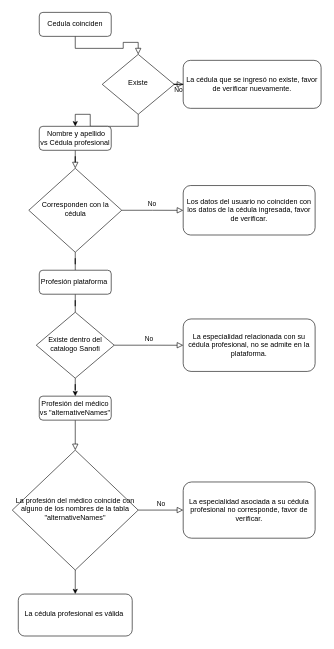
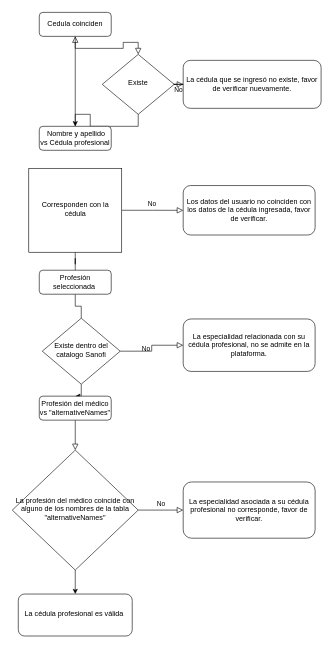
- <mxCell id="8" value="" style="rounded=0;html=1;jettySize=auto;orthogonalLoop=1;fontSize=11;endArrow=block;endFill=0;endSize=8;strokeWidth=1;shadow=0;labelBackgroundColor=none;edgeStyle=orthogonalEdgeStyle;" edge="1" parent="1" source="9" target="12"><mxGeometry relative="1" as="geometry" /></mxCell>
+ <mxCell id="8" value="" style="rounded=0;html=1;jettySize=auto;orthogonalLoop=1;fontSize=11;endArrow=block;endFill=0;endSize=8;strokeWidth=1;shadow=0;labelBackgroundColor=none;edgeStyle=orthogonalEdgeStyle;" edge="1" parent="1" source="9" target="3"><mxGeometry relative="1" as="geometry" /></mxCell>
- <mxCell id="12" value="Corresponden con la cédula" style="rhombus;whiteSpace=wrap;html=1;shadow=0;fontFamily=Helvetica;fontSize=12;align=center;strokeWidth=1;spacing=6;spacingTop=-4;" vertex="1" parent="1"><mxGeometry x="47.5" y="280" width="155" height="140" as="geometry" /></mxCell>
+ <mxCell id="12" value="Corresponden con la cédula" style="whiteSpace=wrap;html=1;shadow=0;fontFamily=Helvetica;fontSize=12;align=center;strokeWidth=1;spacing=6;spacingTop=-4;rounded=0;" vertex="1" parent="1"><mxGeometry x="47.5" y="280" width="155" height="140" as="geometry" /></mxCell>
- <mxCell id="15" value="Profesión plataforma&amp;nbsp;" style="rounded=1;whiteSpace=wrap;html=1;fontSize=12;glass=0;strokeWidth=1;shadow=0;" vertex="1" parent="1"><mxGeometry x="65" y="450" width="120" height="40" as="geometry" /></mxCell>
+ <mxCell id="15" value="Profesión seleccionada&amp;nbsp;" style="rounded=1;whiteSpace=wrap;html=1;fontSize=12;glass=0;strokeWidth=1;shadow=0;" vertex="1" parent="1"><mxGeometry x="65" y="450" width="120" height="40" as="geometry" /></mxCell>
- <mxCell id="18" value="Existe dentro del catalogo Sanofi" style="rhombus;whiteSpace=wrap;html=1;shadow=0;fontFamily=Helvetica;fontSize=12;align=center;strokeWidth=1;spacing=6;spacingTop=-4;" vertex="1" parent="1"><mxGeometry x="60" y="520" width="130" height="110" as="geometry" /></mxCell>
+ <mxCell id="18" value="Existe dentro del catalogo Sanofi" style="rhombus;whiteSpace=wrap;html=1;shadow=0;fontFamily=Helvetica;fontSize=12;align=center;strokeWidth=1;spacing=6;spacingTop=-4;" vertex="1" parent="1"><mxGeometry x="70" y="530" width="130" height="110" as="geometry" /></mxCell>
